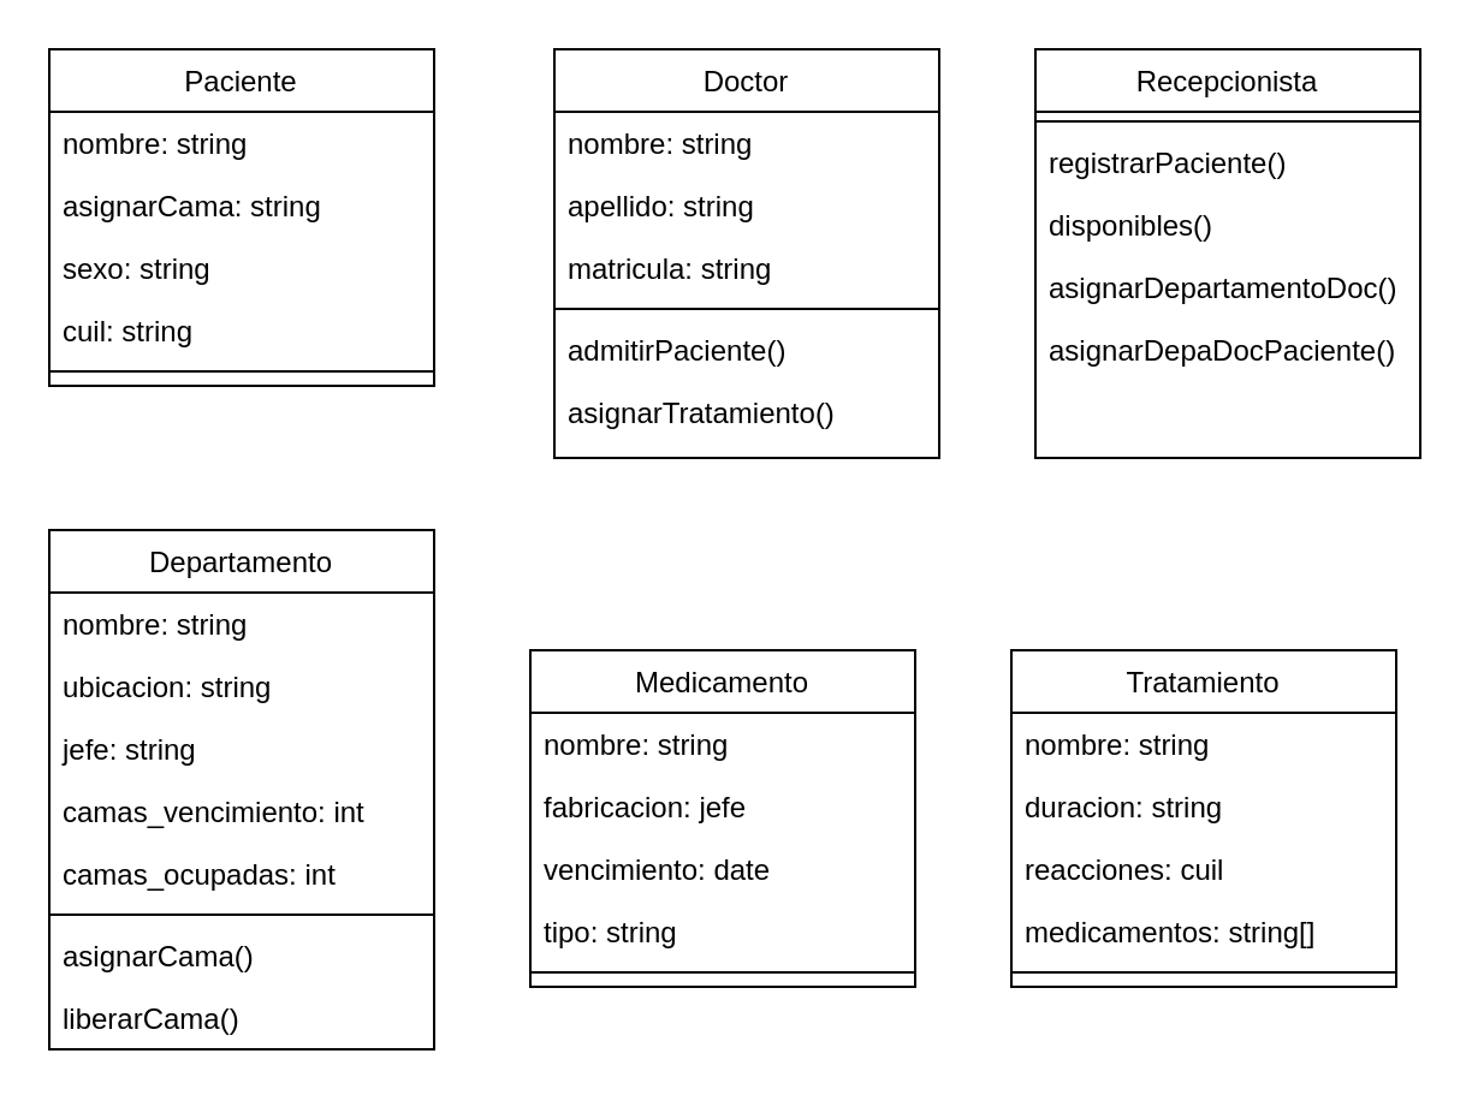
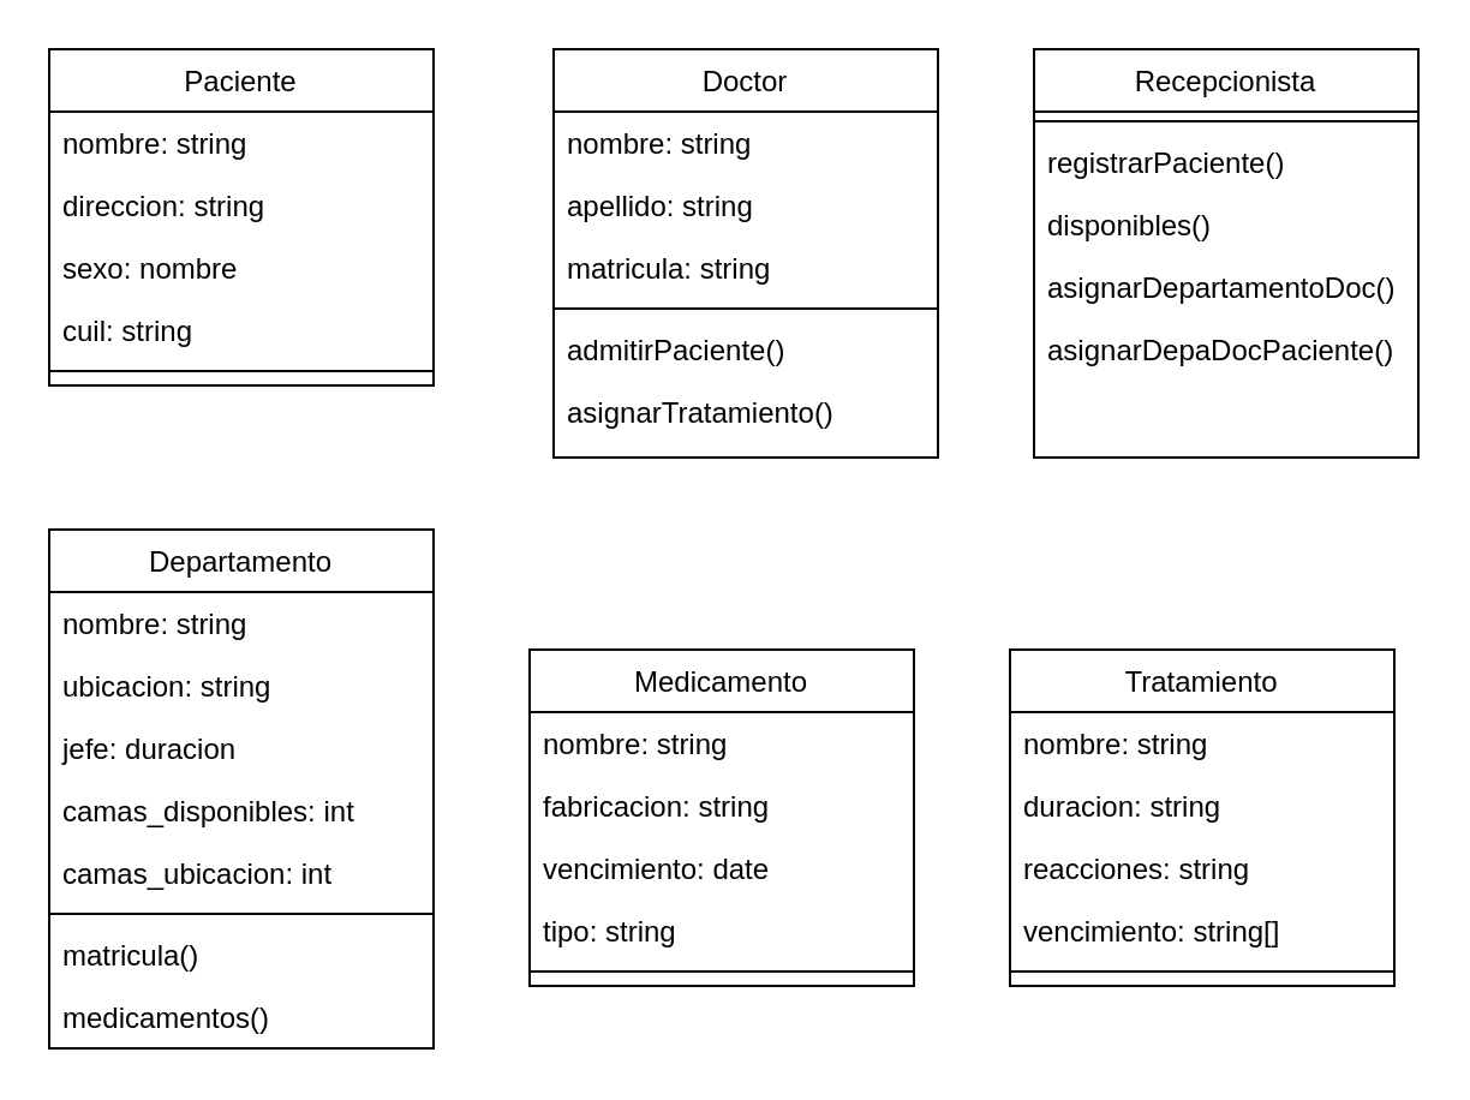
- <mxCell id="4" value="asignarCama: string" style="text;align=left;verticalAlign=top;spacingLeft=4;spacingRight=4;overflow=hidden;rotatable=0;points=[[0,0.5],[1,0.5]];portConstraint=eastwest;rounded=0;shadow=0;html=0;" parent="2" vertex="1"><mxGeometry y="52" width="160" height="26" as="geometry" /></mxCell>
+ <mxCell id="4" value="direccion: string" style="text;align=left;verticalAlign=top;spacingLeft=4;spacingRight=4;overflow=hidden;rotatable=0;points=[[0,0.5],[1,0.5]];portConstraint=eastwest;rounded=0;shadow=0;html=0;" parent="2" vertex="1"><mxGeometry y="52" width="160" height="26" as="geometry" /></mxCell>
- <mxCell id="5" value="sexo: string" style="text;align=left;verticalAlign=top;spacingLeft=4;spacingRight=4;overflow=hidden;rotatable=0;points=[[0,0.5],[1,0.5]];portConstraint=eastwest;rounded=0;shadow=0;html=0;" parent="2" vertex="1"><mxGeometry y="78" width="160" height="26" as="geometry" /></mxCell>
+ <mxCell id="5" value="sexo: nombre" style="text;align=left;verticalAlign=top;spacingLeft=4;spacingRight=4;overflow=hidden;rotatable=0;points=[[0,0.5],[1,0.5]];portConstraint=eastwest;rounded=0;shadow=0;html=0;" parent="2" vertex="1"><mxGeometry y="78" width="160" height="26" as="geometry" /></mxCell>
- <mxCell id="18" value="jefe: string" style="text;align=left;verticalAlign=top;spacingLeft=4;spacingRight=4;overflow=hidden;rotatable=0;points=[[0,0.5],[1,0.5]];portConstraint=eastwest;rounded=0;shadow=0;html=0;" vertex="1" parent="15"><mxGeometry y="78" width="160" height="26" as="geometry" /></mxCell>
+ <mxCell id="18" value="jefe: duracion" style="text;align=left;verticalAlign=top;spacingLeft=4;spacingRight=4;overflow=hidden;rotatable=0;points=[[0,0.5],[1,0.5]];portConstraint=eastwest;rounded=0;shadow=0;html=0;" vertex="1" parent="15"><mxGeometry y="78" width="160" height="26" as="geometry" /></mxCell>
- <mxCell id="26" value="fabricacion: jefe" style="text;align=left;verticalAlign=top;spacingLeft=4;spacingRight=4;overflow=hidden;rotatable=0;points=[[0,0.5],[1,0.5]];portConstraint=eastwest;rounded=0;shadow=0;html=0;" vertex="1" parent="24"><mxGeometry y="52" width="160" height="26" as="geometry" /></mxCell>
+ <mxCell id="26" value="fabricacion: string" style="text;align=left;verticalAlign=top;spacingLeft=4;spacingRight=4;overflow=hidden;rotatable=0;points=[[0,0.5],[1,0.5]];portConstraint=eastwest;rounded=0;shadow=0;html=0;" vertex="1" parent="24"><mxGeometry y="52" width="160" height="26" as="geometry" /></mxCell>
- <mxCell id="19" value="camas_vencimiento: int" style="text;align=left;verticalAlign=top;spacingLeft=4;spacingRight=4;overflow=hidden;rotatable=0;points=[[0,0.5],[1,0.5]];portConstraint=eastwest;rounded=0;shadow=0;html=0;" vertex="1" parent="15"><mxGeometry y="104" width="160" height="26" as="geometry" /></mxCell>
+ <mxCell id="19" value="camas_disponibles: int" style="text;align=left;verticalAlign=top;spacingLeft=4;spacingRight=4;overflow=hidden;rotatable=0;points=[[0,0.5],[1,0.5]];portConstraint=eastwest;rounded=0;shadow=0;html=0;" vertex="1" parent="15"><mxGeometry y="104" width="160" height="26" as="geometry" /></mxCell>
- <mxCell id="33" value="reacciones: cuil" style="text;align=left;verticalAlign=top;spacingLeft=4;spacingRight=4;overflow=hidden;rotatable=0;points=[[0,0.5],[1,0.5]];portConstraint=eastwest;rounded=0;shadow=0;html=0;" vertex="1" parent="30"><mxGeometry y="78" width="160" height="26" as="geometry" /></mxCell>
+ <mxCell id="33" value="reacciones: string" style="text;align=left;verticalAlign=top;spacingLeft=4;spacingRight=4;overflow=hidden;rotatable=0;points=[[0,0.5],[1,0.5]];portConstraint=eastwest;rounded=0;shadow=0;html=0;" vertex="1" parent="30"><mxGeometry y="78" width="160" height="26" as="geometry" /></mxCell>
- <mxCell id="20" value="camas_ocupadas: int" style="text;align=left;verticalAlign=top;spacingLeft=4;spacingRight=4;overflow=hidden;rotatable=0;points=[[0,0.5],[1,0.5]];portConstraint=eastwest;rounded=0;shadow=0;html=0;" vertex="1" parent="15"><mxGeometry y="130" width="160" height="26" as="geometry" /></mxCell>
+ <mxCell id="20" value="camas_ubicacion: int" style="text;align=left;verticalAlign=top;spacingLeft=4;spacingRight=4;overflow=hidden;rotatable=0;points=[[0,0.5],[1,0.5]];portConstraint=eastwest;rounded=0;shadow=0;html=0;" vertex="1" parent="15"><mxGeometry y="130" width="160" height="26" as="geometry" /></mxCell>
- <mxCell id="34" value="medicamentos: string[]" style="text;align=left;verticalAlign=top;spacingLeft=4;spacingRight=4;overflow=hidden;rotatable=0;points=[[0,0.5],[1,0.5]];portConstraint=eastwest;rounded=0;shadow=0;html=0;" vertex="1" parent="30"><mxGeometry y="104" width="160" height="26" as="geometry" /></mxCell>
+ <mxCell id="34" value="vencimiento: string[]" style="text;align=left;verticalAlign=top;spacingLeft=4;spacingRight=4;overflow=hidden;rotatable=0;points=[[0,0.5],[1,0.5]];portConstraint=eastwest;rounded=0;shadow=0;html=0;" vertex="1" parent="30"><mxGeometry y="104" width="160" height="26" as="geometry" /></mxCell>
- <mxCell id="22" value="asignarCama()" style="text;align=left;verticalAlign=top;spacingLeft=4;spacingRight=4;overflow=hidden;rotatable=0;points=[[0,0.5],[1,0.5]];portConstraint=eastwest;" vertex="1" parent="15"><mxGeometry y="164" width="160" height="26" as="geometry" /></mxCell>
+ <mxCell id="22" value="matricula()" style="text;align=left;verticalAlign=top;spacingLeft=4;spacingRight=4;overflow=hidden;rotatable=0;points=[[0,0.5],[1,0.5]];portConstraint=eastwest;" vertex="1" parent="15"><mxGeometry y="164" width="160" height="26" as="geometry" /></mxCell>
- <mxCell id="23" value="liberarCama()" style="text;align=left;verticalAlign=top;spacingLeft=4;spacingRight=4;overflow=hidden;rotatable=0;points=[[0,0.5],[1,0.5]];portConstraint=eastwest;" vertex="1" parent="15"><mxGeometry y="190" width="160" height="26" as="geometry" /></mxCell>
+ <mxCell id="23" value="medicamentos()" style="text;align=left;verticalAlign=top;spacingLeft=4;spacingRight=4;overflow=hidden;rotatable=0;points=[[0,0.5],[1,0.5]];portConstraint=eastwest;" vertex="1" parent="15"><mxGeometry y="190" width="160" height="26" as="geometry" /></mxCell>
